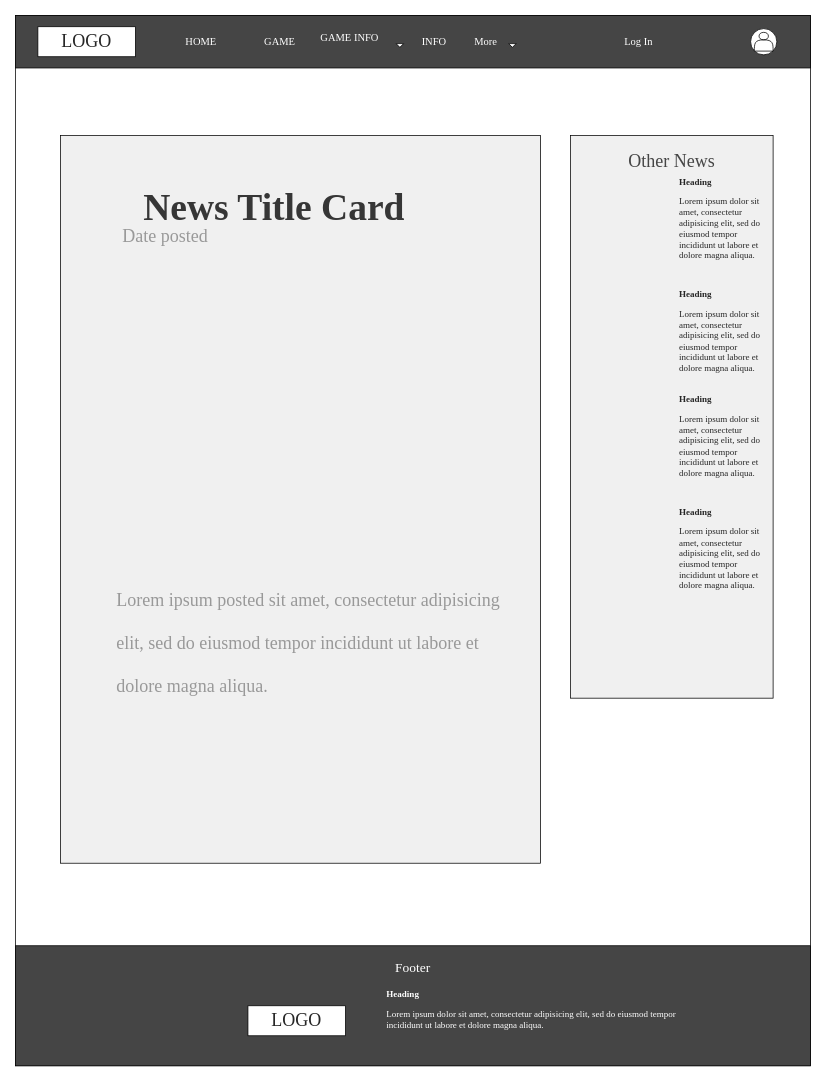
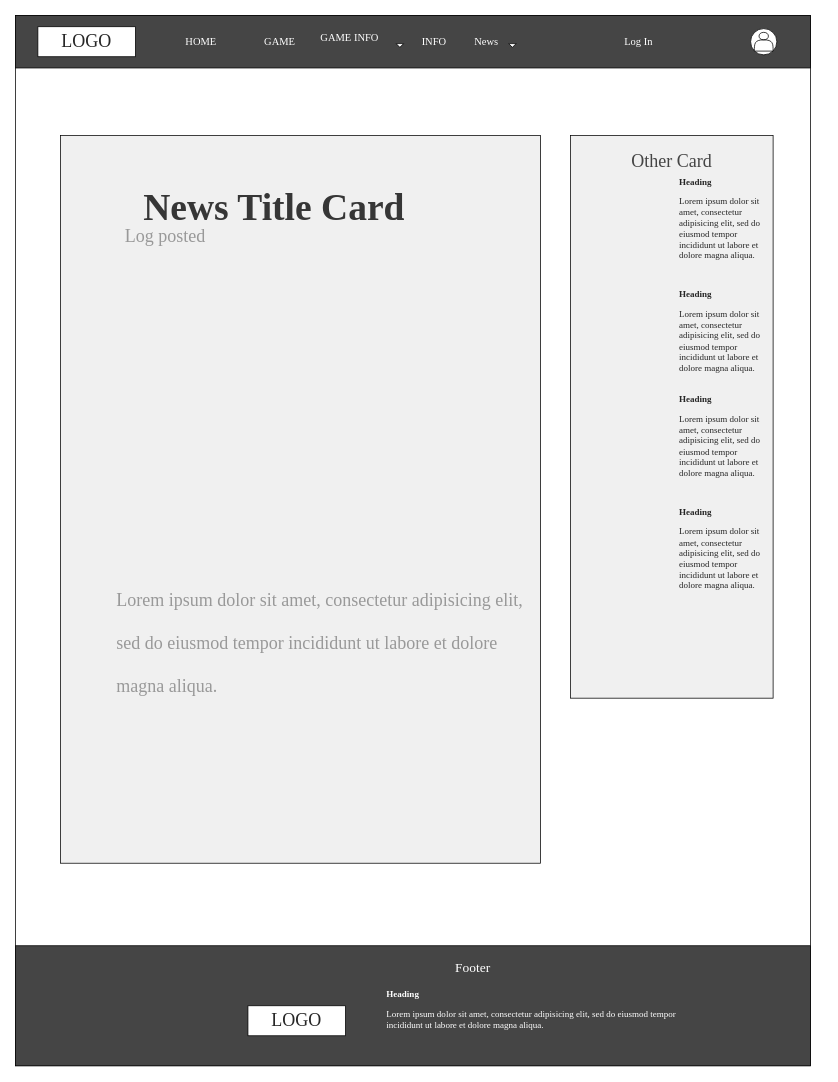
- <mxCell id="8" value="&lt;font color=&quot;#ffffff&quot;&gt;More&lt;/font&gt;" style="text;html=1;points=[];align=left;verticalAlign=top;spacingTop=-4;fontSize=14;fontFamily=Verdana" parent="1" vertex="1"><mxGeometry x="630" y="45" width="60" height="20" as="geometry" /></mxCell>
+ <mxCell id="8" value="&lt;font color=&quot;#ffffff&quot;&gt;News&lt;/font&gt;" style="text;html=1;points=[];align=left;verticalAlign=top;spacingTop=-4;fontSize=14;fontFamily=Verdana" parent="1" vertex="1"><mxGeometry x="630" y="45" width="60" height="20" as="geometry" /></mxCell>
- <mxCell id="37" value="&lt;font&gt;&lt;span style=&quot;font-size: 24px&quot;&gt;Other News&lt;/span&gt;&lt;/font&gt;" style="text;html=1;strokeColor=none;fillColor=none;align=center;verticalAlign=middle;whiteSpace=wrap;rounded=0;fontFamily=Lucida Console;fontSize=50;fontColor=#454545;" vertex="1" parent="1"><mxGeometry x="695" y="190" width="400" height="30" as="geometry" /></mxCell>
+ <mxCell id="37" value="&lt;font&gt;&lt;span style=&quot;font-size: 24px&quot;&gt;Other Card&lt;/span&gt;&lt;/font&gt;" style="text;html=1;strokeColor=none;fillColor=none;align=center;verticalAlign=middle;whiteSpace=wrap;rounded=0;fontFamily=Lucida Console;fontSize=50;fontColor=#454545;" vertex="1" parent="1"><mxGeometry x="695" y="190" width="400" height="30" as="geometry" /></mxCell>
- <mxCell id="26" value="&lt;font style=&quot;font-size: 24px&quot; color=&quot;#999999&quot;&gt;Date posted&lt;/font&gt;" style="text;html=1;strokeColor=none;fillColor=none;align=center;verticalAlign=middle;whiteSpace=wrap;rounded=0;fontFamily=Lucida Console;fontSize=50;fontColor=#363636;" vertex="1" parent="1"><mxGeometry x="20" y="290" width="400" height="30" as="geometry" /></mxCell>
+ <mxCell id="26" value="&lt;font style=&quot;font-size: 24px&quot; color=&quot;#999999&quot;&gt;Log posted&lt;/font&gt;" style="text;html=1;strokeColor=none;fillColor=none;align=center;verticalAlign=middle;whiteSpace=wrap;rounded=0;fontFamily=Lucida Console;fontSize=50;fontColor=#363636;" vertex="1" parent="1"><mxGeometry x="20" y="290" width="400" height="30" as="geometry" /></mxCell>
- <mxCell id="27" value="&lt;h1&gt;&lt;span style=&quot;font-size: 24px ; font-weight: normal&quot;&gt;Lorem ipsum posted sit amet, consectetur adipisicing elit, sed do eiusmod tempor incididunt ut labore et dolore magna aliqua.&lt;/span&gt;&lt;br&gt;&lt;/h1&gt;" style="text;html=1;strokeColor=none;fillColor=none;spacing=5;spacingTop=-20;whiteSpace=wrap;overflow=hidden;rounded=0;fontFamily=Lucida Console;fontSize=24;fontColor=#999999;" vertex="1" parent="1"><mxGeometry x="150" y="740" width="550" height="370" as="geometry" /></mxCell>
+ <mxCell id="27" value="&lt;h1&gt;&lt;span style=&quot;font-size: 24px ; font-weight: normal&quot;&gt;Lorem ipsum dolor sit amet, consectetur adipisicing elit, sed do eiusmod tempor incididunt ut labore et dolore magna aliqua.&lt;/span&gt;&lt;br&gt;&lt;/h1&gt;" style="text;html=1;strokeColor=none;fillColor=none;spacing=5;spacingTop=-20;whiteSpace=wrap;overflow=hidden;rounded=0;fontFamily=Lucida Console;fontSize=24;fontColor=#999999;" vertex="1" parent="1"><mxGeometry x="150" y="740" width="550" height="370" as="geometry" /></mxCell>
- <mxCell id="18" value="&lt;font color=&quot;#ffffff&quot;&gt;Footer&lt;/font&gt;" style="text;html=1;strokeColor=none;fillColor=none;align=center;verticalAlign=middle;whiteSpace=wrap;rounded=0;fontFamily=Lucida Console;fontSize=18;fontColor=#262626;" vertex="1" parent="1"><mxGeometry x="520" y="1275" width="60" height="30" as="geometry" /></mxCell>
+ <mxCell id="18" value="&lt;font color=&quot;#ffffff&quot;&gt;Footer&lt;/font&gt;" style="text;html=1;strokeColor=none;fillColor=none;align=center;verticalAlign=middle;whiteSpace=wrap;rounded=0;fontFamily=Lucida Console;fontSize=18;fontColor=#262626;" vertex="1" parent="1"><mxGeometry x="600" y="1275" width="60" height="30" as="geometry" /></mxCell>
